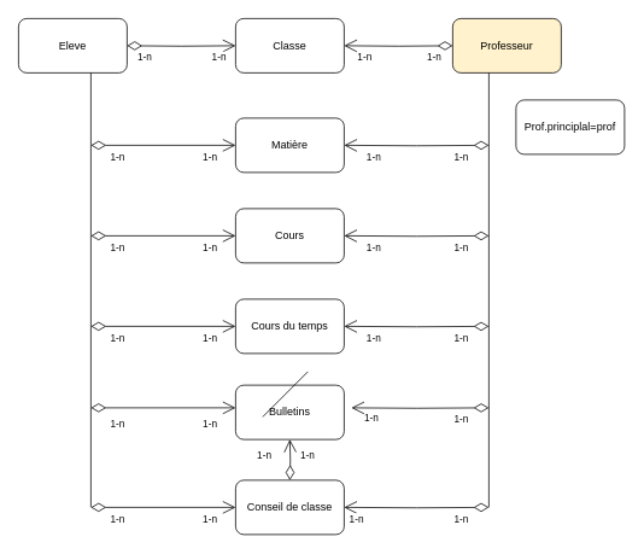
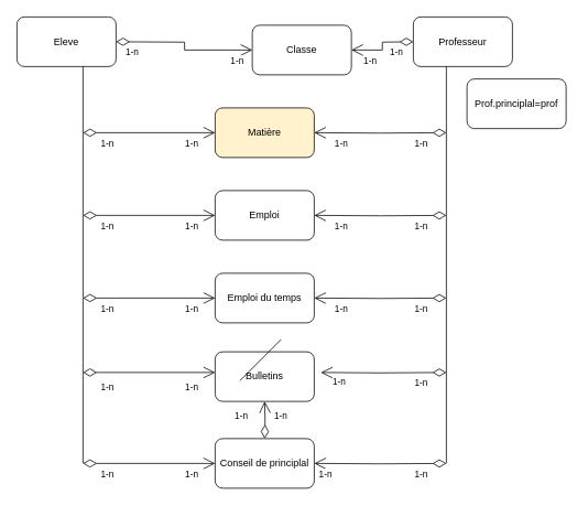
- <mxCell id="5" value="Classe" style="rounded=1;whiteSpace=wrap;html=1;" vertex="1" parent="1"><mxGeometry x="260" y="20" width="120" height="60" as="geometry" /></mxCell>
+ <mxCell id="5" value="Classe" style="rounded=1;whiteSpace=wrap;html=1;" vertex="1" parent="1"><mxGeometry x="305" y="30" width="120" height="60" as="geometry" /></mxCell>
- <mxCell id="3" value="Professeur" style="rounded=1;whiteSpace=wrap;html=1;fillColor=#fff2cc;" vertex="1" parent="1"><mxGeometry x="500" y="20" width="120" height="60" as="geometry" /></mxCell>
+ <mxCell id="3" value="Professeur" style="rounded=1;whiteSpace=wrap;html=1;" vertex="1" parent="1"><mxGeometry x="500" y="20" width="120" height="60" as="geometry" /></mxCell>
- <mxCell id="4" value="Prof.principlal=prof" style="rounded=1;whiteSpace=wrap;html=1;" vertex="1" parent="1"><mxGeometry x="570" y="110" width="120" height="60" as="geometry" /></mxCell>
+ <mxCell id="4" value="Prof.principlal=prof" style="rounded=1;whiteSpace=wrap;html=1;" vertex="1" parent="1"><mxGeometry x="565" y="95" width="120" height="60" as="geometry" /></mxCell>
- <mxCell id="6" value="Matière" style="rounded=1;whiteSpace=wrap;html=1;" vertex="1" parent="1"><mxGeometry x="260" y="130" width="120" height="60" as="geometry" /></mxCell>
+ <mxCell id="6" value="Matière" style="rounded=1;whiteSpace=wrap;html=1;fillColor=#fff2cc;" vertex="1" parent="1"><mxGeometry x="260" y="130" width="120" height="60" as="geometry" /></mxCell>
- <mxCell id="7" value="Cours" style="rounded=1;whiteSpace=wrap;html=1;" vertex="1" parent="1"><mxGeometry x="260" y="230" width="120" height="60" as="geometry" /></mxCell>
+ <mxCell id="7" value="Emploi" style="rounded=1;whiteSpace=wrap;html=1;" vertex="1" parent="1"><mxGeometry x="260" y="230" width="120" height="60" as="geometry" /></mxCell>
- <mxCell id="8" value="Cours du temps" style="rounded=1;whiteSpace=wrap;html=1;" vertex="1" parent="1"><mxGeometry x="260" y="330" width="120" height="60" as="geometry" /></mxCell>
+ <mxCell id="8" value="Emploi du temps" style="rounded=1;whiteSpace=wrap;html=1;" vertex="1" parent="1"><mxGeometry x="260" y="330" width="120" height="60" as="geometry" /></mxCell>
- <mxCell id="10" value="Conseil de classe" style="rounded=1;whiteSpace=wrap;html=1;" vertex="1" parent="1"><mxGeometry x="260" y="530" width="120" height="60" as="geometry" /></mxCell>
+ <mxCell id="10" value="Conseil de principlal" style="rounded=1;whiteSpace=wrap;html=1;" vertex="1" parent="1"><mxGeometry x="260" y="530" width="120" height="60" as="geometry" /></mxCell>
